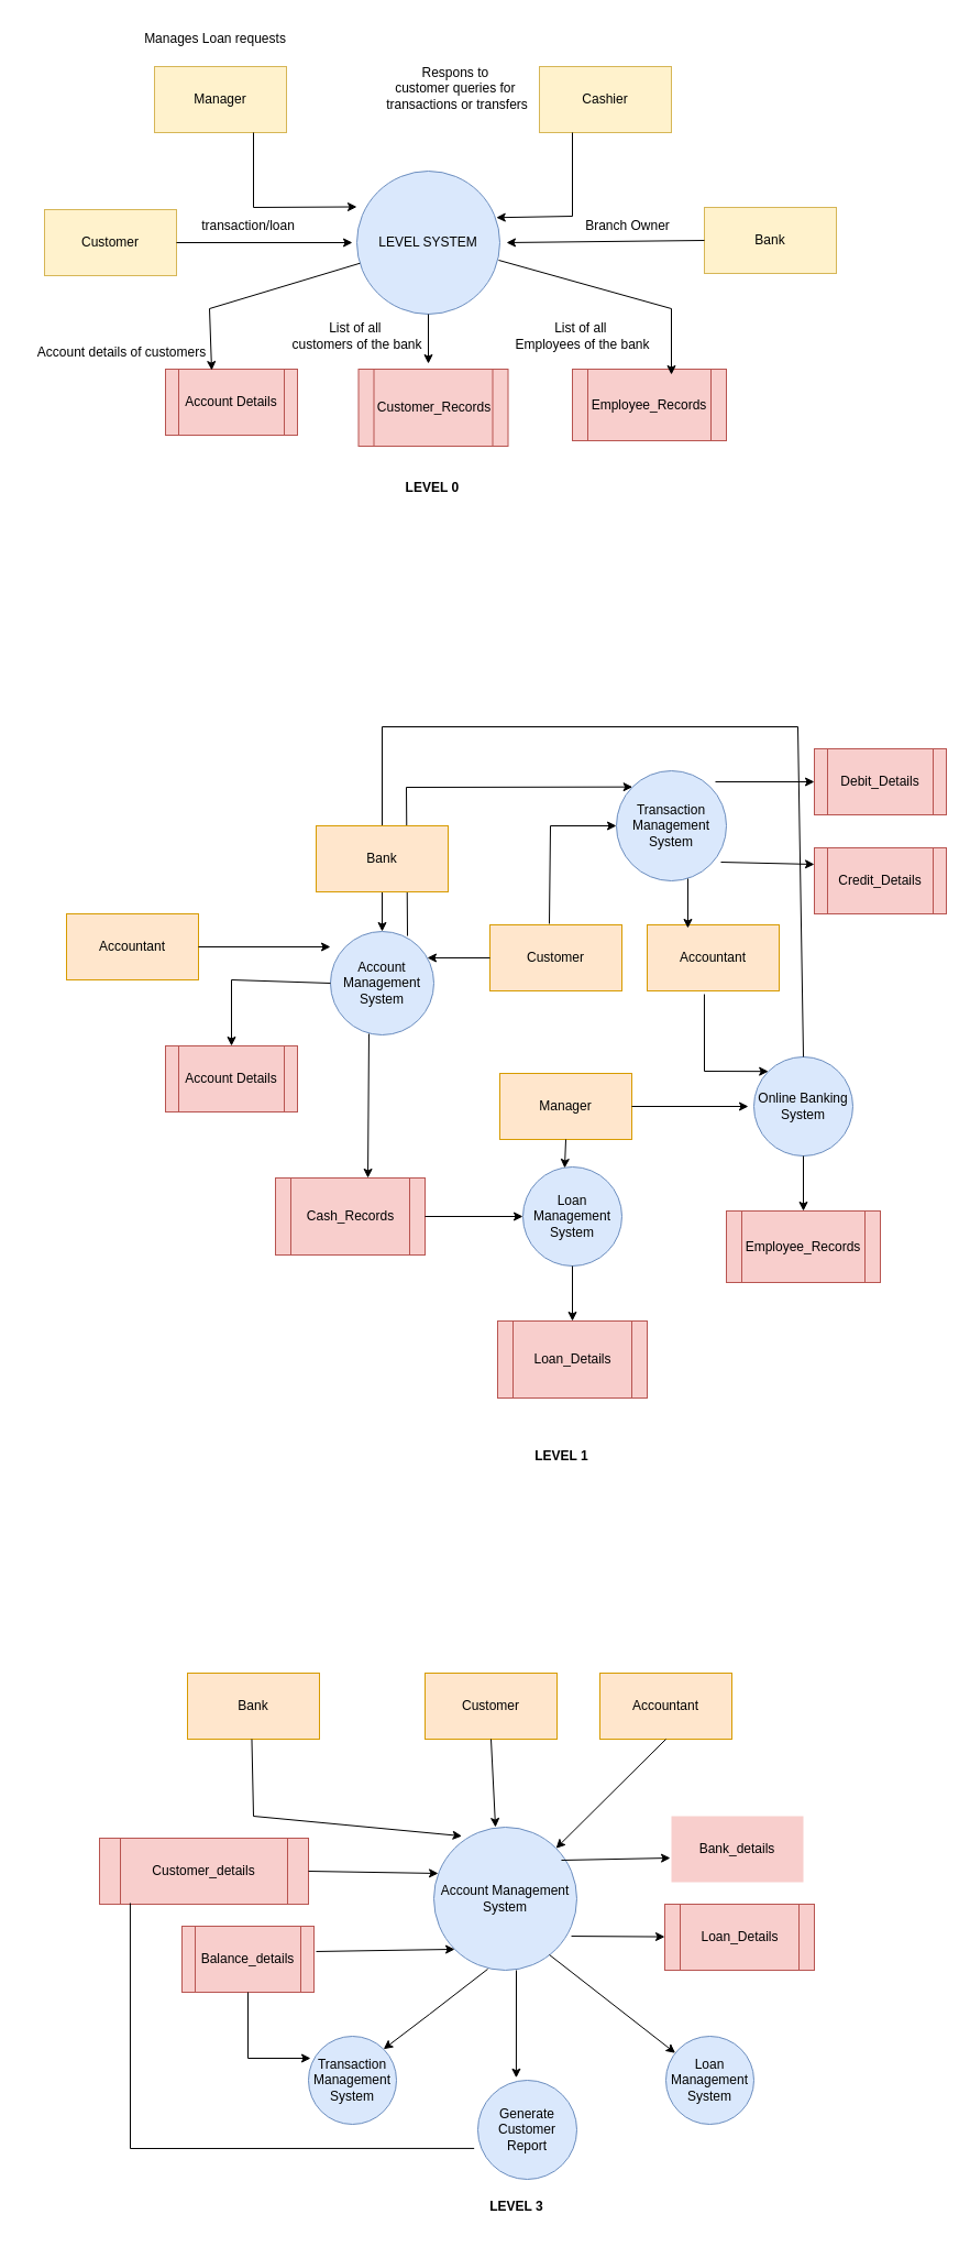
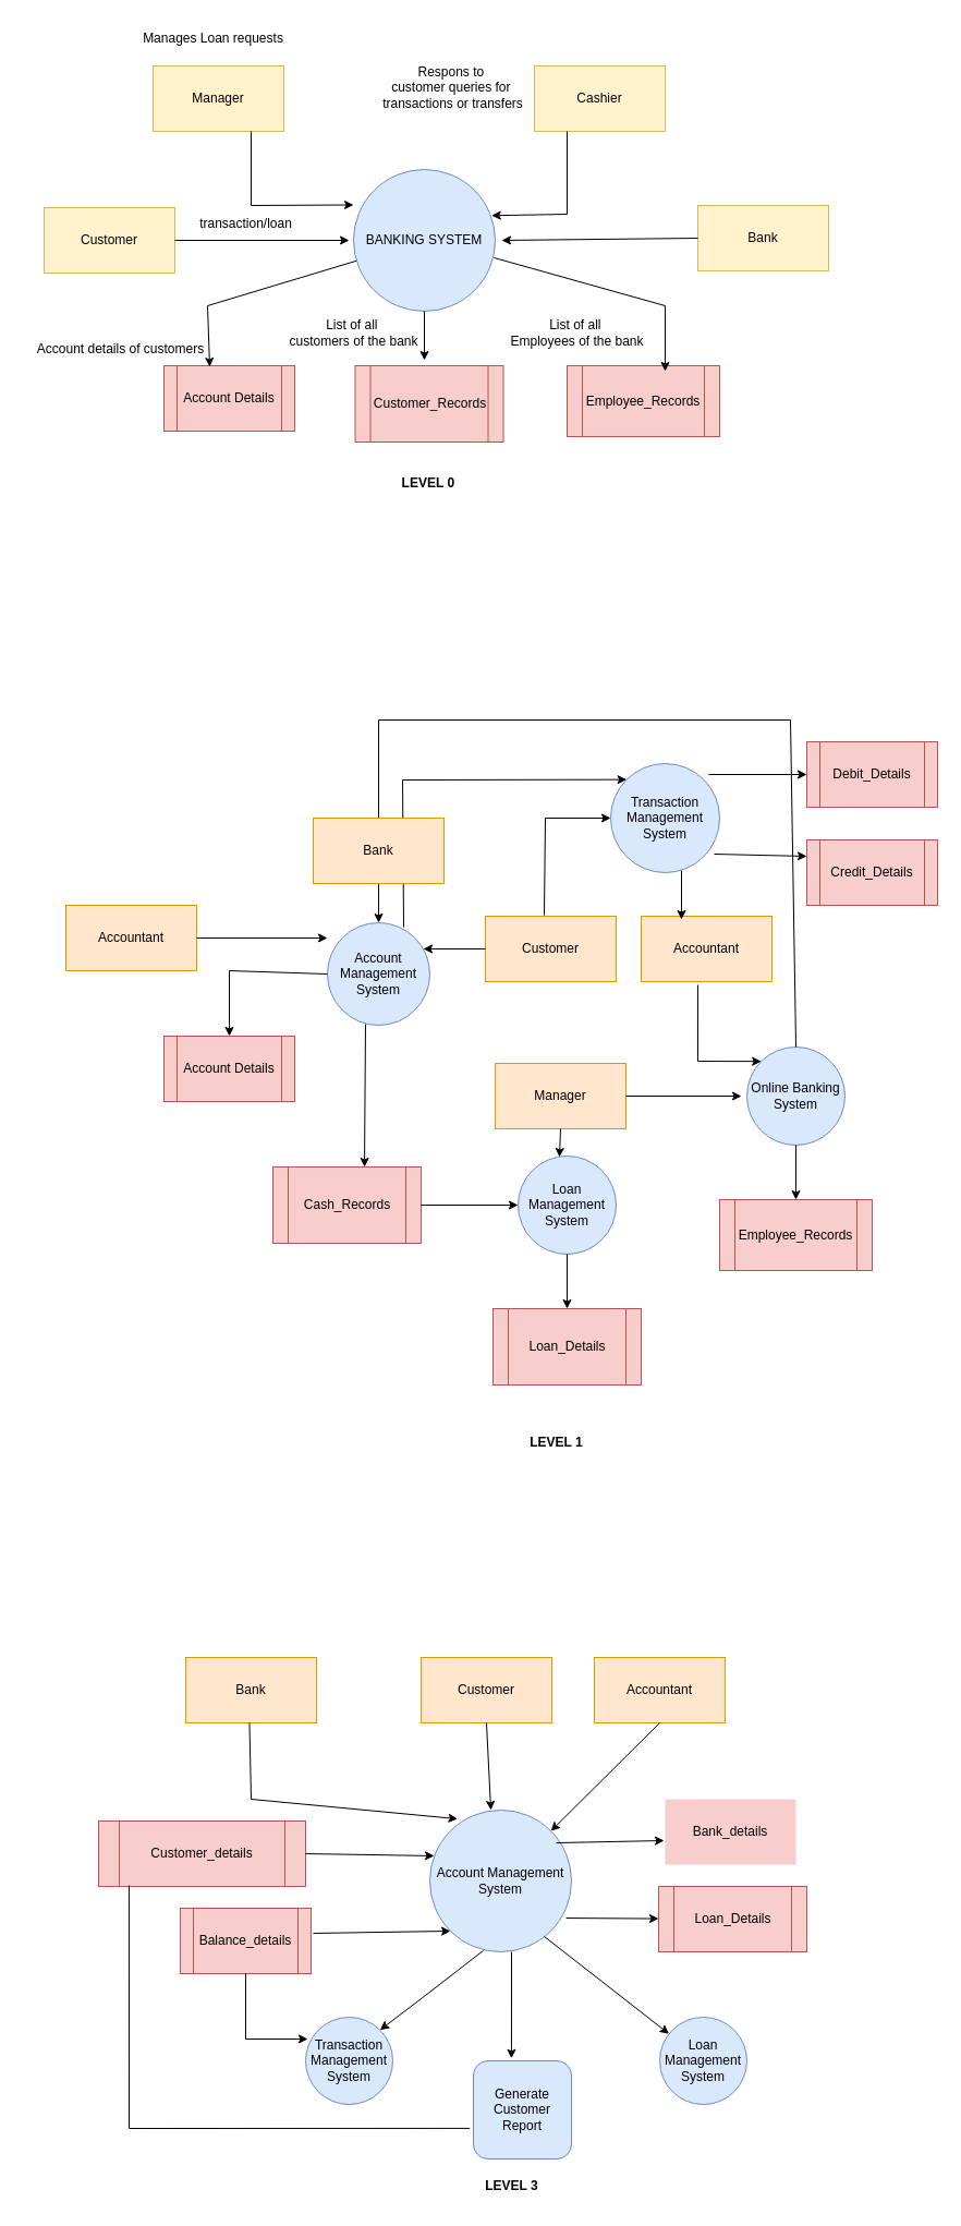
- <mxCell id="21" value="Branch Owner" style="text;html=1;align=center;verticalAlign=middle;resizable=0;points=[];autosize=1;strokeColor=none;fillColor=none;" vertex="1" parent="1"><mxGeometry x="520" y="190" width="100" height="30" as="geometry" /></mxCell>
- <mxCell id="2" value="LEVEL SYSTEM" style="ellipse;whiteSpace=wrap;html=1;aspect=fixed;fillColor=#dae8fc;strokeColor=#6c8ebf;" vertex="1" parent="1"><mxGeometry x="324" y="155" width="130" height="130" as="geometry" /></mxCell>
+ <mxCell id="2" value="BANKING SYSTEM" style="ellipse;whiteSpace=wrap;html=1;aspect=fixed;fillColor=#dae8fc;strokeColor=#6c8ebf;" vertex="1" parent="1"><mxGeometry x="324" y="155" width="130" height="130" as="geometry" /></mxCell>
- <mxCell id="71" value="Generate Customer Report" style="ellipse;whiteSpace=wrap;html=1;aspect=fixed;fillColor=#dae8fc;strokeColor=#6c8ebf;" vertex="1" parent="1"><mxGeometry x="434" y="1890" width="90" height="90" as="geometry" /></mxCell>
+ <mxCell id="71" value="Generate Customer Report" style="whiteSpace=wrap;html=1;aspect=fixed;fillColor=#dae8fc;strokeColor=#6c8ebf;rounded=1;" vertex="1" parent="1"><mxGeometry x="434" y="1890" width="90" height="90" as="geometry" /></mxCell>
